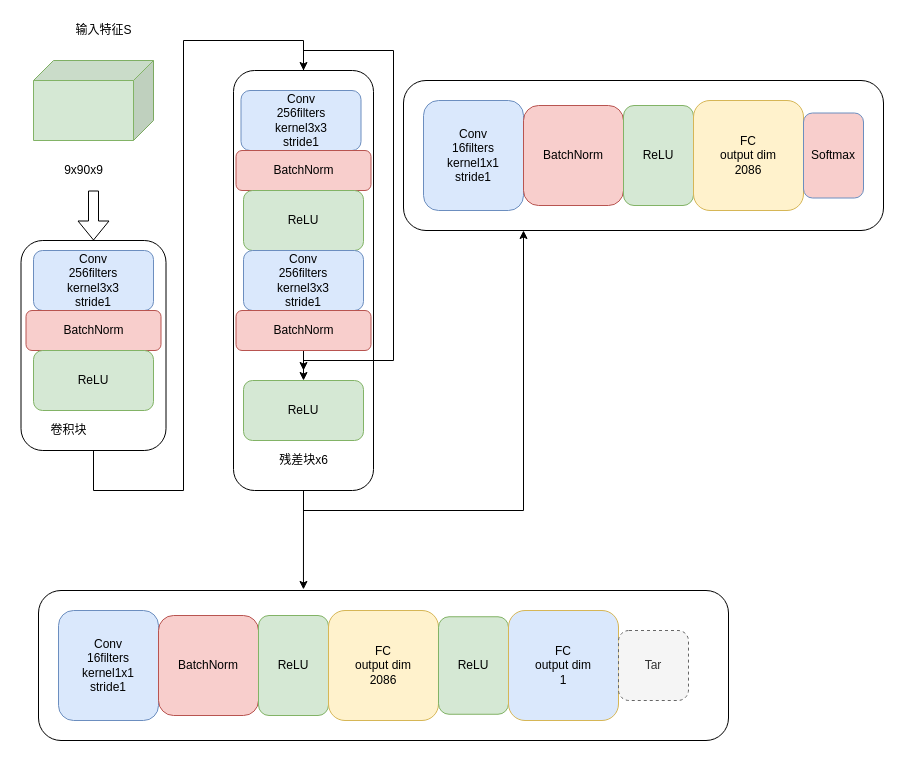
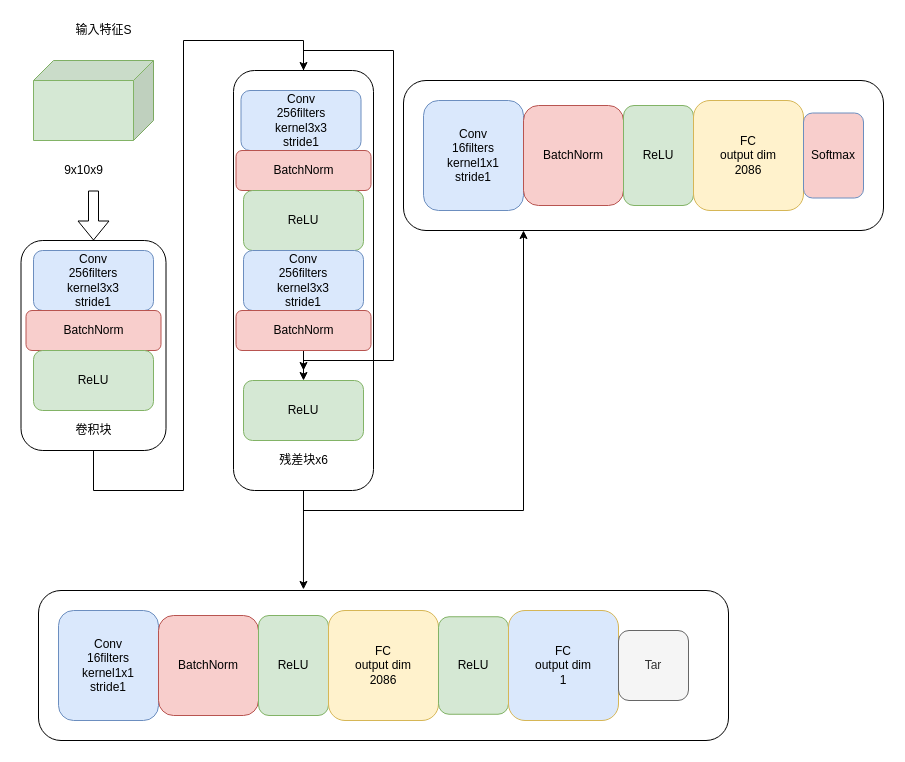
- <mxCell id="4" value="9x90x9" style="text;html=1;align=center;verticalAlign=middle;resizable=0;points=[];autosize=1;strokeColor=none;fillColor=none;" parent="1" vertex="1"><mxGeometry x="58" y="160" width="50" height="20" as="geometry" /></mxCell>
+ <mxCell id="4" value="9x10x9" style="text;html=1;align=center;verticalAlign=middle;resizable=0;points=[];autosize=1;strokeColor=none;fillColor=none;" parent="1" vertex="1"><mxGeometry x="58" y="160" width="50" height="20" as="geometry" /></mxCell>
- <mxCell id="9" value="卷积块" style="text;html=1;align=center;verticalAlign=middle;resizable=0;points=[];autosize=1;strokeColor=none;fillColor=none;" parent="1" vertex="1"><mxGeometry x="43" y="420" width="50" height="20" as="geometry" /></mxCell>
+ <mxCell id="9" value="卷积块" style="text;html=1;align=center;verticalAlign=middle;resizable=0;points=[];autosize=1;strokeColor=none;fillColor=none;" parent="1" vertex="1"><mxGeometry x="68" y="420" width="50" height="20" as="geometry" /></mxCell>
- <mxCell id="35" value="Tar" style="rounded=1;whiteSpace=wrap;html=1;labelBackgroundColor=none;fillColor=#f5f5f5;fontColor=#333333;strokeColor=#666666;dashed=1;" parent="1" vertex="1"><mxGeometry x="618" y="630" width="70" height="70" as="geometry" /></mxCell>
+ <mxCell id="35" value="Tar" style="rounded=1;whiteSpace=wrap;html=1;labelBackgroundColor=none;fillColor=#f5f5f5;fontColor=#333333;strokeColor=#666666;" parent="1" vertex="1"><mxGeometry x="618" y="630" width="70" height="70" as="geometry" /></mxCell>
